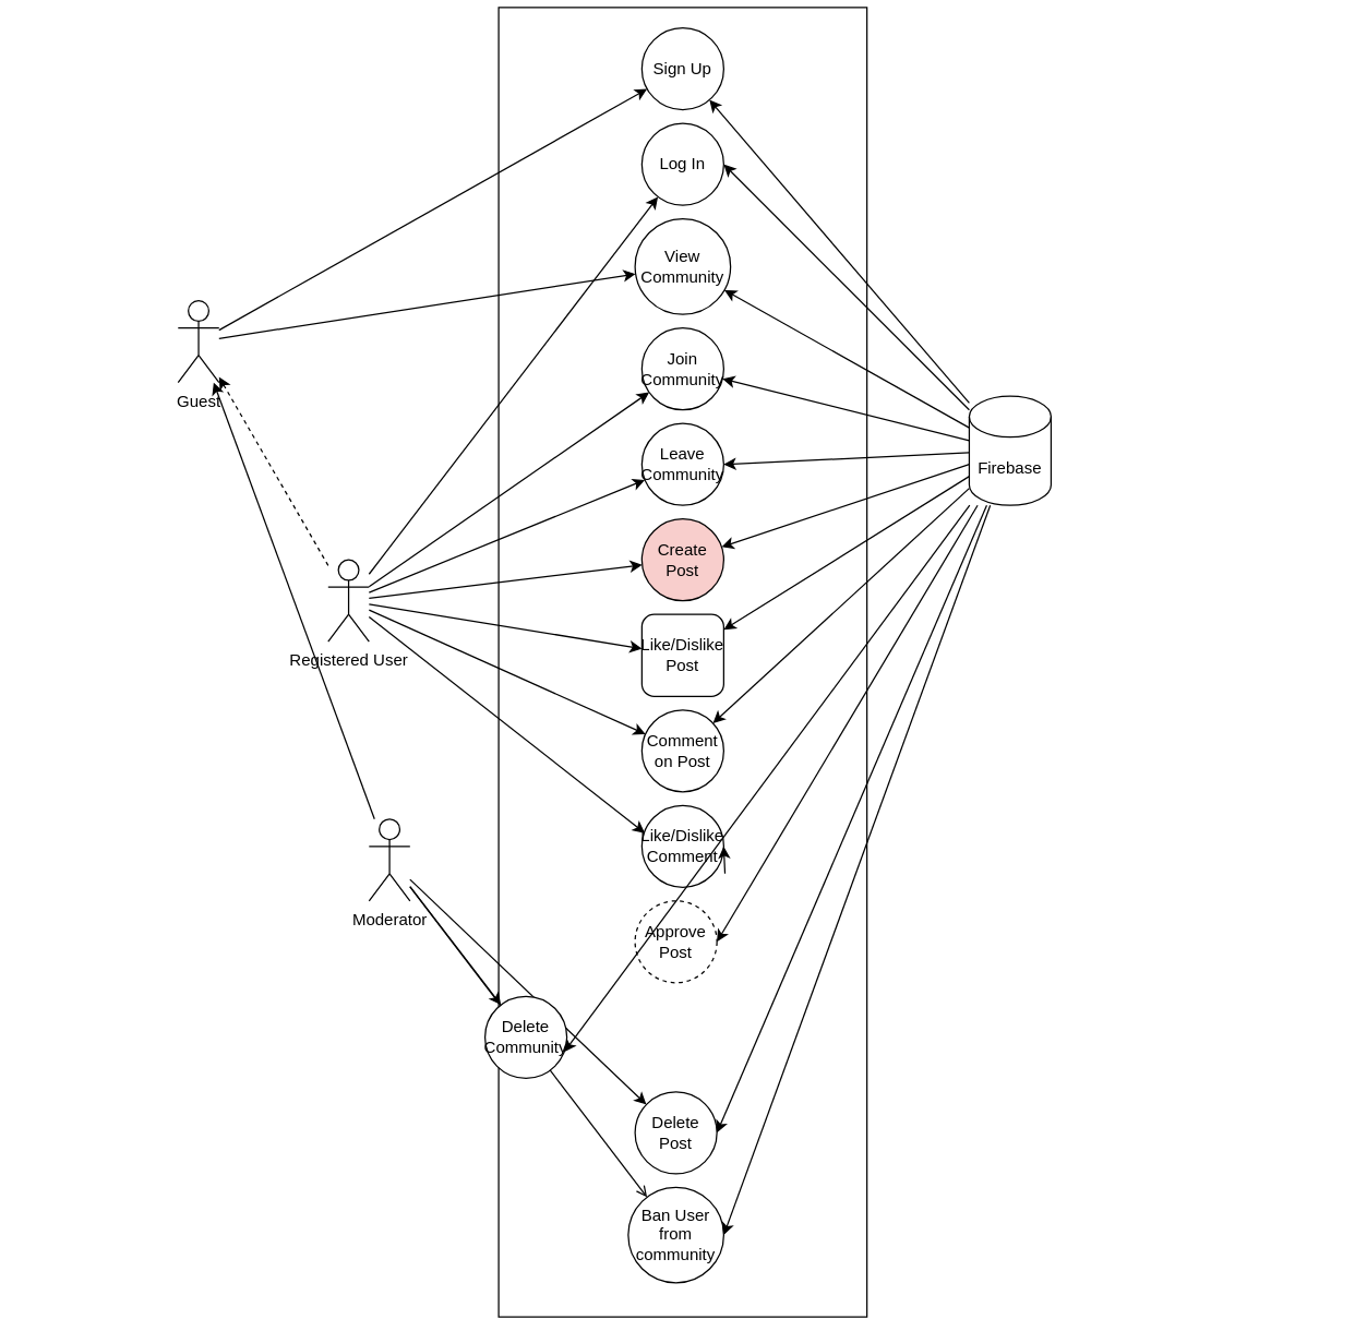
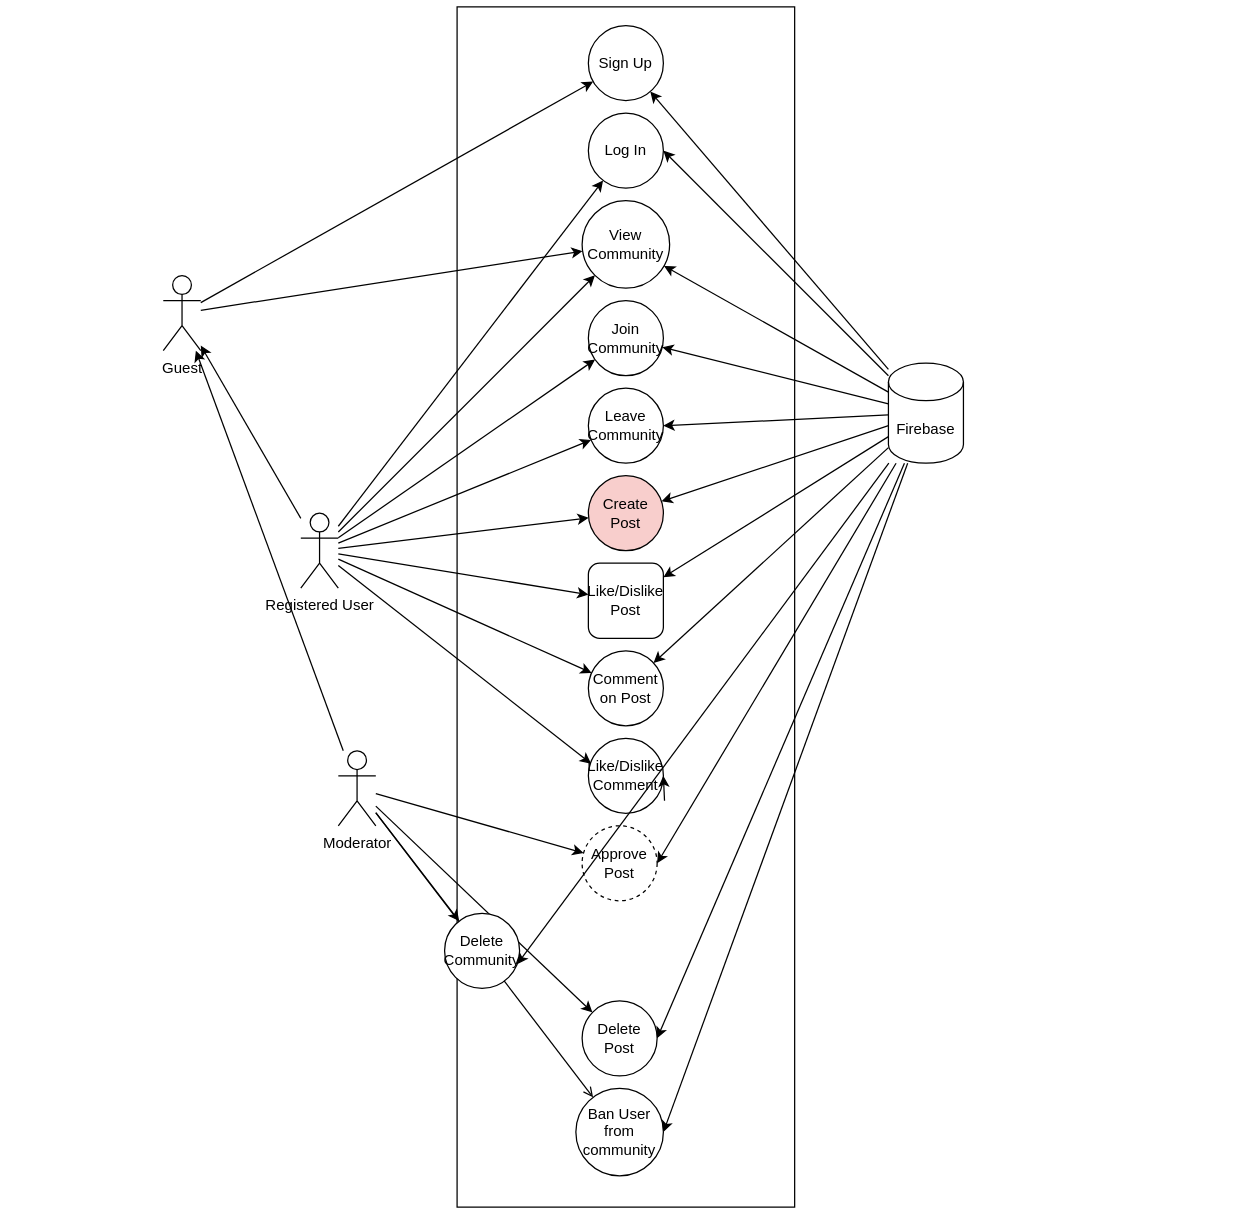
+ <mxCell id="27" style="edgeStyle=none;rounded=0;orthogonalLoop=1;jettySize=auto;html=1;" edge="1" parent="1" source="33" target="11"><mxGeometry relative="1" as="geometry" /></mxCell>
- <mxCell id="25" style="edgeStyle=none;rounded=0;orthogonalLoop=1;jettySize=auto;html=1;dashed=1;" edge="1" parent="1" source="33" target="24"><mxGeometry relative="1" as="geometry" /></mxCell>
+ <mxCell id="25" style="edgeStyle=none;rounded=0;orthogonalLoop=1;jettySize=auto;html=1;" edge="1" parent="1" source="33" target="24"><mxGeometry relative="1" as="geometry" /></mxCell>
+ <mxCell id="4" style="edgeStyle=none;rounded=0;orthogonalLoop=1;jettySize=auto;html=1;" edge="1" parent="1" source="8" target="20"><mxGeometry relative="1" as="geometry" /></mxCell>
